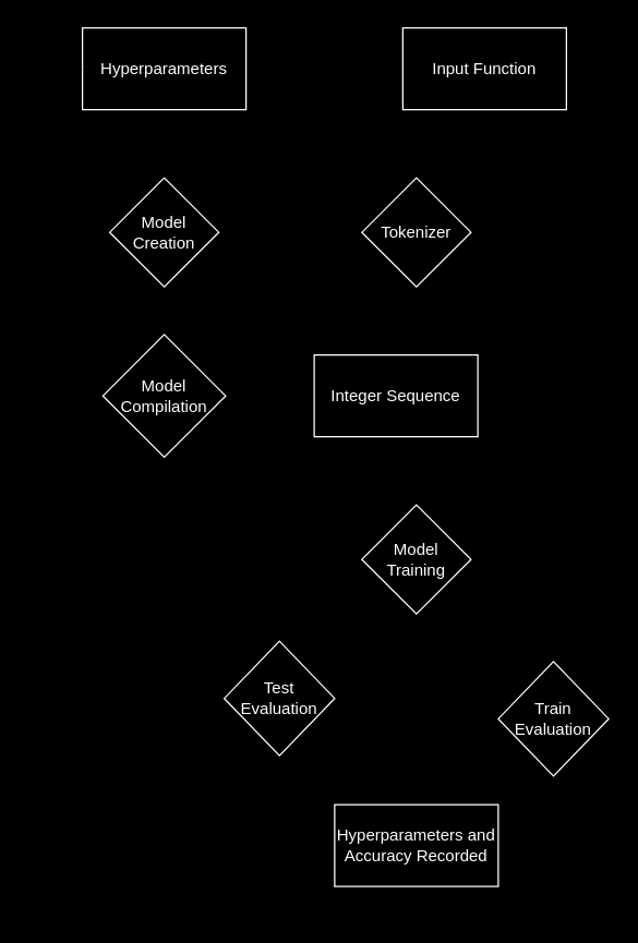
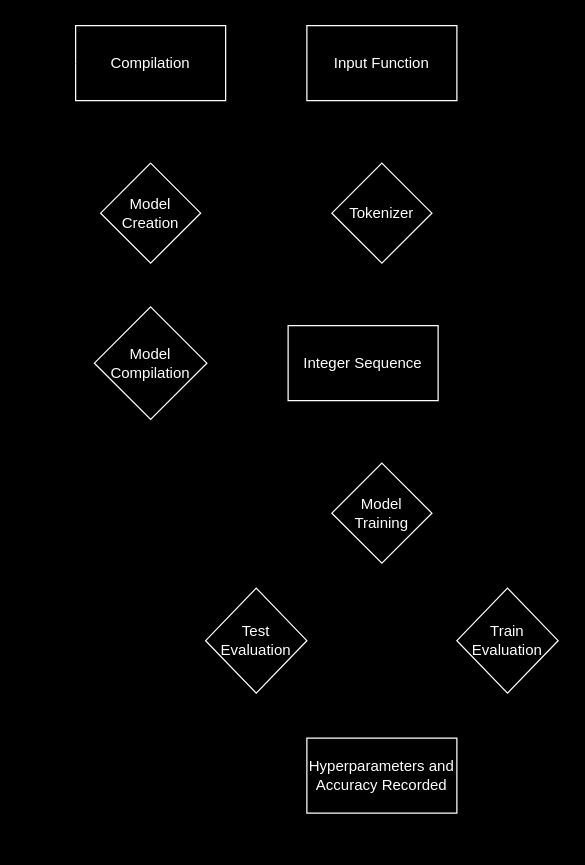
- <mxCell id="11" value="Hyperparameters" style="rounded=0;whiteSpace=wrap;html=1;labelBackgroundColor=none;fillColor=#000000;strokeColor=#FFFFFF;fontColor=#FFFFFF;" parent="1" vertex="1"><mxGeometry x="60" y="20" width="120" height="60" as="geometry" /></mxCell>
+ <mxCell id="11" value="Compilation" style="rounded=0;whiteSpace=wrap;html=1;labelBackgroundColor=none;fillColor=#000000;strokeColor=#FFFFFF;fontColor=#FFFFFF;" parent="1" vertex="1"><mxGeometry x="60" y="20" width="120" height="60" as="geometry" /></mxCell>
- <mxCell id="3" value="Input Function" style="rounded=0;whiteSpace=wrap;html=1;labelBackgroundColor=none;fillColor=#000000;strokeColor=#FFFFFF;fontColor=#FFFFFF;" parent="1" vertex="1"><mxGeometry x="295" y="20" width="120" height="60" as="geometry" /></mxCell>
+ <mxCell id="3" value="Input Function" style="rounded=0;whiteSpace=wrap;html=1;labelBackgroundColor=none;fillColor=#000000;strokeColor=#FFFFFF;fontColor=#FFFFFF;" parent="1" vertex="1"><mxGeometry x="245" y="20" width="120" height="60" as="geometry" /></mxCell>
- <mxCell id="20" value="Train Evaluation" style="rhombus;whiteSpace=wrap;html=1;labelBackgroundColor=none;fillColor=#000000;strokeColor=#FFFFFF;fontColor=#FFFFFF;" parent="1" vertex="1"><mxGeometry x="365" y="485" width="81" height="84" as="geometry" /></mxCell>
+ <mxCell id="20" value="Train Evaluation" style="rhombus;whiteSpace=wrap;html=1;labelBackgroundColor=none;fillColor=#000000;strokeColor=#FFFFFF;fontColor=#FFFFFF;" parent="1" vertex="1"><mxGeometry x="365" y="470" width="81" height="84" as="geometry" /></mxCell>
